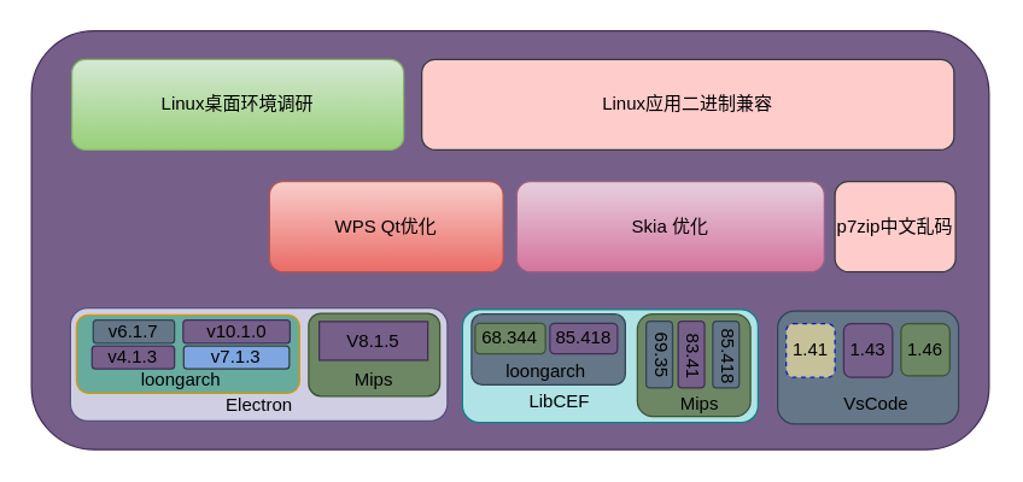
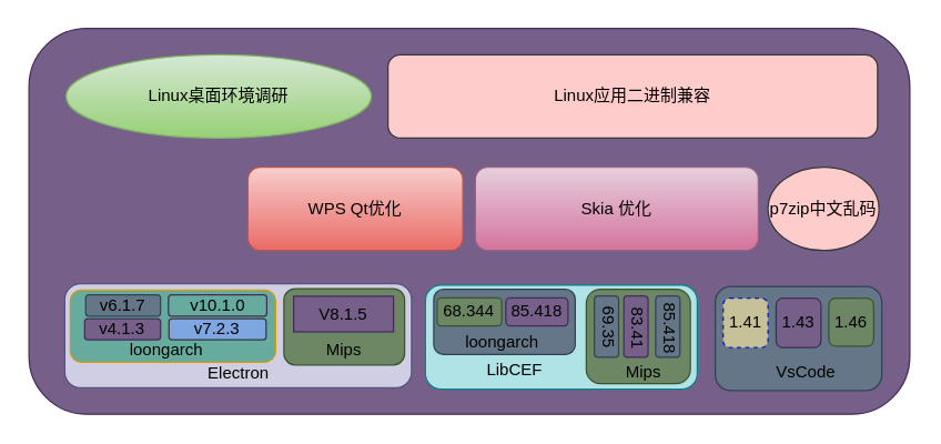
- <mxCell id="5" value="Linux桌面环境调研" style="rounded=1;whiteSpace=wrap;html=1;fillColor=#d5e8d4;gradientColor=#97d077;strokeColor=#82b366;" parent="1" vertex="1"><mxGeometry x="47" y="39" width="220" height="60" as="geometry" /></mxCell>
+ <mxCell id="5" value="Linux桌面环境调研" style="ellipse;whiteSpace=wrap;html=1;fillColor=#d5e8d4;gradientColor=#97d077;strokeColor=#82b366;" parent="1" vertex="1"><mxGeometry x="47" y="39" width="220" height="60" as="geometry" /></mxCell>
- <mxCell id="6" value="p7zip中文乱码" style="rounded=1;whiteSpace=wrap;html=1;fillColor=#ffcccc;strokeColor=#36393d;" parent="1" vertex="1"><mxGeometry x="553" y="120" width="80" height="60" as="geometry" /></mxCell>
+ <mxCell id="6" value="p7zip中文乱码" style="ellipse;whiteSpace=wrap;html=1;fillColor=#ffcccc;strokeColor=#36393d;" parent="1" vertex="1"><mxGeometry x="553" y="120" width="80" height="60" as="geometry" /></mxCell>
- <mxCell id="24" value="&lt;font color=&quot;#000000&quot;&gt;v10.1.0&lt;/font&gt;" style="rounded=1;whiteSpace=wrap;html=1;fillColor=#76608a;strokeColor=#432D57;fontColor=#ffffff;" parent="1" vertex="1"><mxGeometry x="120.754" y="212.061" width="70.881" height="15.314" as="geometry" /></mxCell>
+ <mxCell id="24" value="&lt;font color=&quot;#000000&quot;&gt;v10.1.0&lt;/font&gt;" style="rounded=1;whiteSpace=wrap;html=1;fillColor=#67ab9f;strokeColor=#432D57;fontColor=#ffffff;" parent="1" vertex="1"><mxGeometry x="120.754" y="212.061" width="70.881" height="15.314" as="geometry" /></mxCell>
- <mxCell id="26" value="v7.1.3" style="rounded=1;whiteSpace=wrap;html=1;fillColor=#7EA6E0;strokeColor=#36393d;" parent="1" vertex="1"><mxGeometry x="121.132" y="229.159" width="70.053" height="15.319" as="geometry" /></mxCell>
+ <mxCell id="26" value="v7.2.3" style="rounded=1;whiteSpace=wrap;html=1;fillColor=#7EA6E0;strokeColor=#36393d;" parent="1" vertex="1"><mxGeometry x="121.132" y="229.159" width="70.053" height="15.319" as="geometry" /></mxCell>
